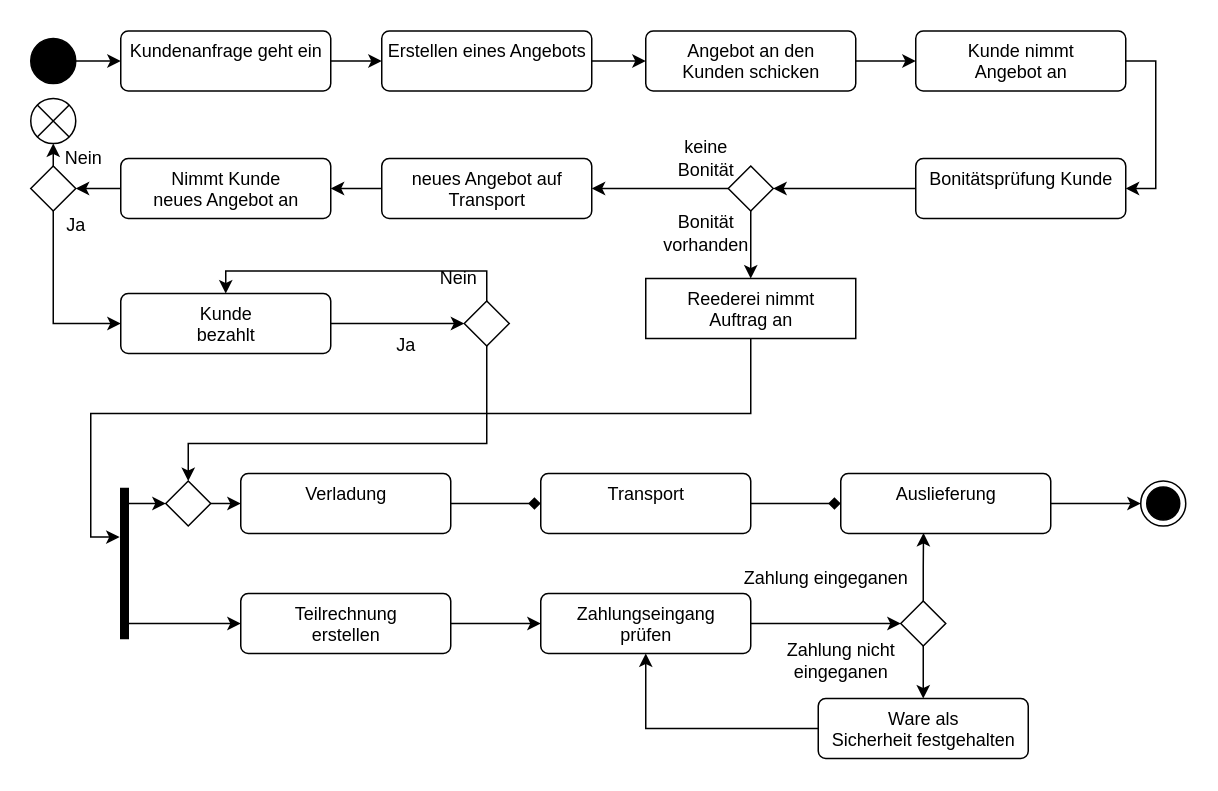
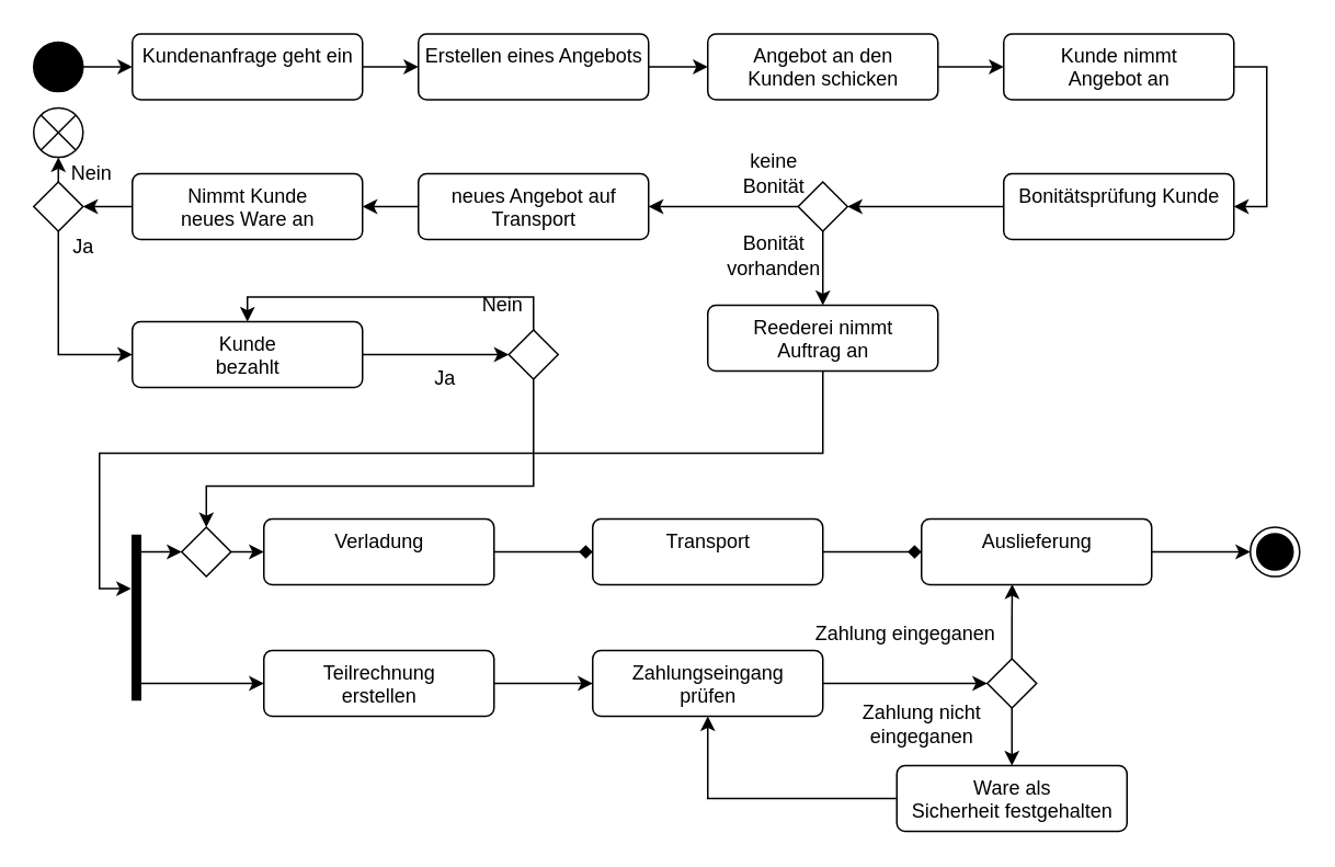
- <mxCell id="21" value="&lt;div&gt;Nimmt Kunde&lt;/div&gt;&lt;div&gt;neues Angebot an&lt;br&gt;&lt;/div&gt;" style="html=1;align=center;verticalAlign=top;rounded=1;absoluteArcSize=1;arcSize=10;dashed=0;" vertex="1" parent="1"><mxGeometry x="80" y="105" width="140" height="40" as="geometry" /></mxCell>
+ <mxCell id="21" value="&lt;div&gt;Nimmt Kunde&lt;/div&gt;&lt;div&gt;neues Ware an&lt;br&gt;&lt;/div&gt;" style="html=1;align=center;verticalAlign=top;rounded=1;absoluteArcSize=1;arcSize=10;dashed=0;" vertex="1" parent="1"><mxGeometry x="80" y="105" width="140" height="40" as="geometry" /></mxCell>
- <mxCell id="43" value="&lt;div&gt;Reederei nimmt&lt;/div&gt;&lt;div&gt;Auftrag an&lt;br&gt;&lt;/div&gt;" style="html=1;align=center;verticalAlign=top;absoluteArcSize=1;arcSize=10;dashed=0;rounded=0;" vertex="1" parent="1"><mxGeometry x="430" y="185" width="140" height="40" as="geometry" /></mxCell>
+ <mxCell id="43" value="&lt;div&gt;Reederei nimmt&lt;/div&gt;&lt;div&gt;Auftrag an&lt;br&gt;&lt;/div&gt;" style="html=1;align=center;verticalAlign=top;rounded=1;absoluteArcSize=1;arcSize=10;dashed=0;" vertex="1" parent="1"><mxGeometry x="430" y="185" width="140" height="40" as="geometry" /></mxCell>
